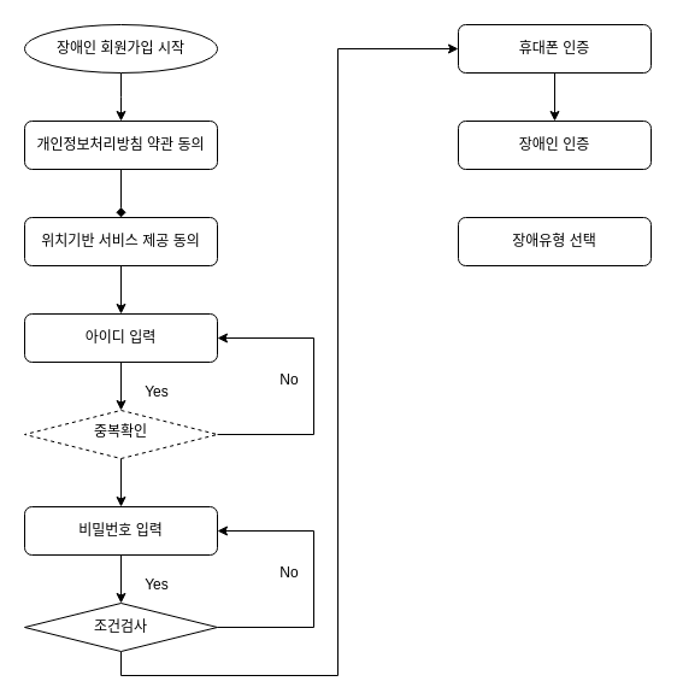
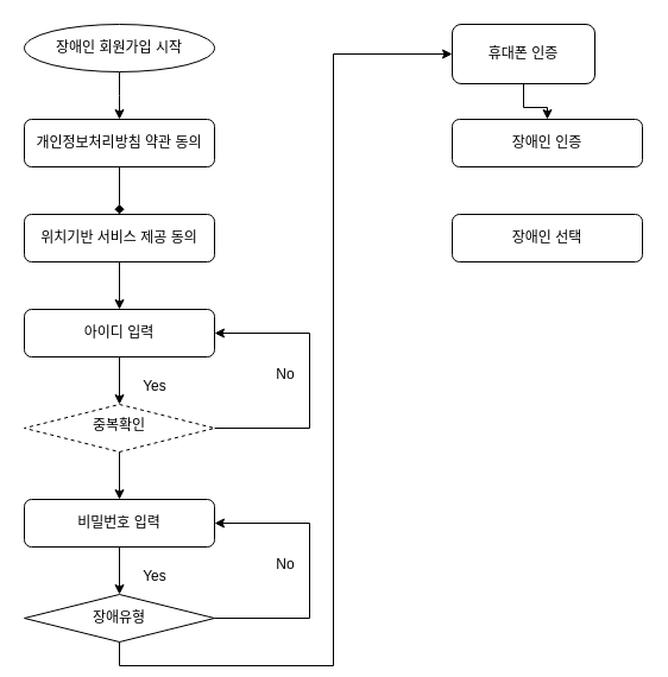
- <mxCell id="23" value="휴대폰 인증" style="rounded=1;whiteSpace=wrap;html=1;" parent="1" vertex="1"><mxGeometry x="380" width="160" height="40" as="geometry" y="20" /></mxCell>
+ <mxCell id="23" value="휴대폰 인증" style="rounded=1;whiteSpace=wrap;html=1;" parent="1" vertex="1"><mxGeometry x="380" y="20" width="120" height="50" as="geometry" /></mxCell>
- <mxCell id="25" value="장애유형 선택" style="rounded=1;whiteSpace=wrap;html=1;" parent="1" vertex="1"><mxGeometry x="380" y="180" width="160" height="40" as="geometry" /></mxCell>
+ <mxCell id="25" value="장애인 선택" style="rounded=1;whiteSpace=wrap;html=1;" parent="1" vertex="1"><mxGeometry x="380" y="180" width="160" height="40" as="geometry" /></mxCell>
- <mxCell id="16" value="조건검사" style="rhombus;whiteSpace=wrap;html=1;" parent="1" vertex="1"><mxGeometry x="20" y="500" width="160" height="40" as="geometry" /></mxCell>
+ <mxCell id="16" value="장애유형" style="rhombus;whiteSpace=wrap;html=1;" parent="1" vertex="1"><mxGeometry x="20" y="500" width="160" height="40" as="geometry" /></mxCell>
